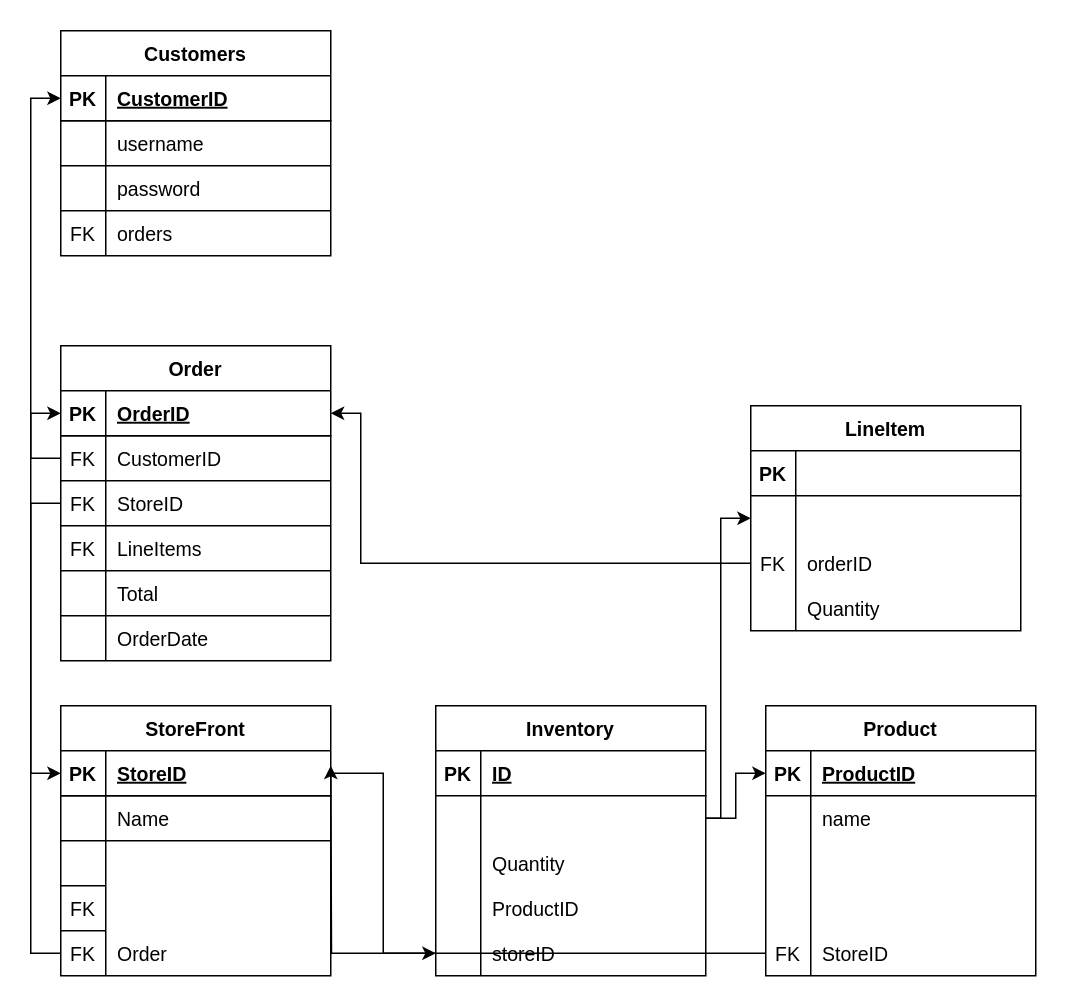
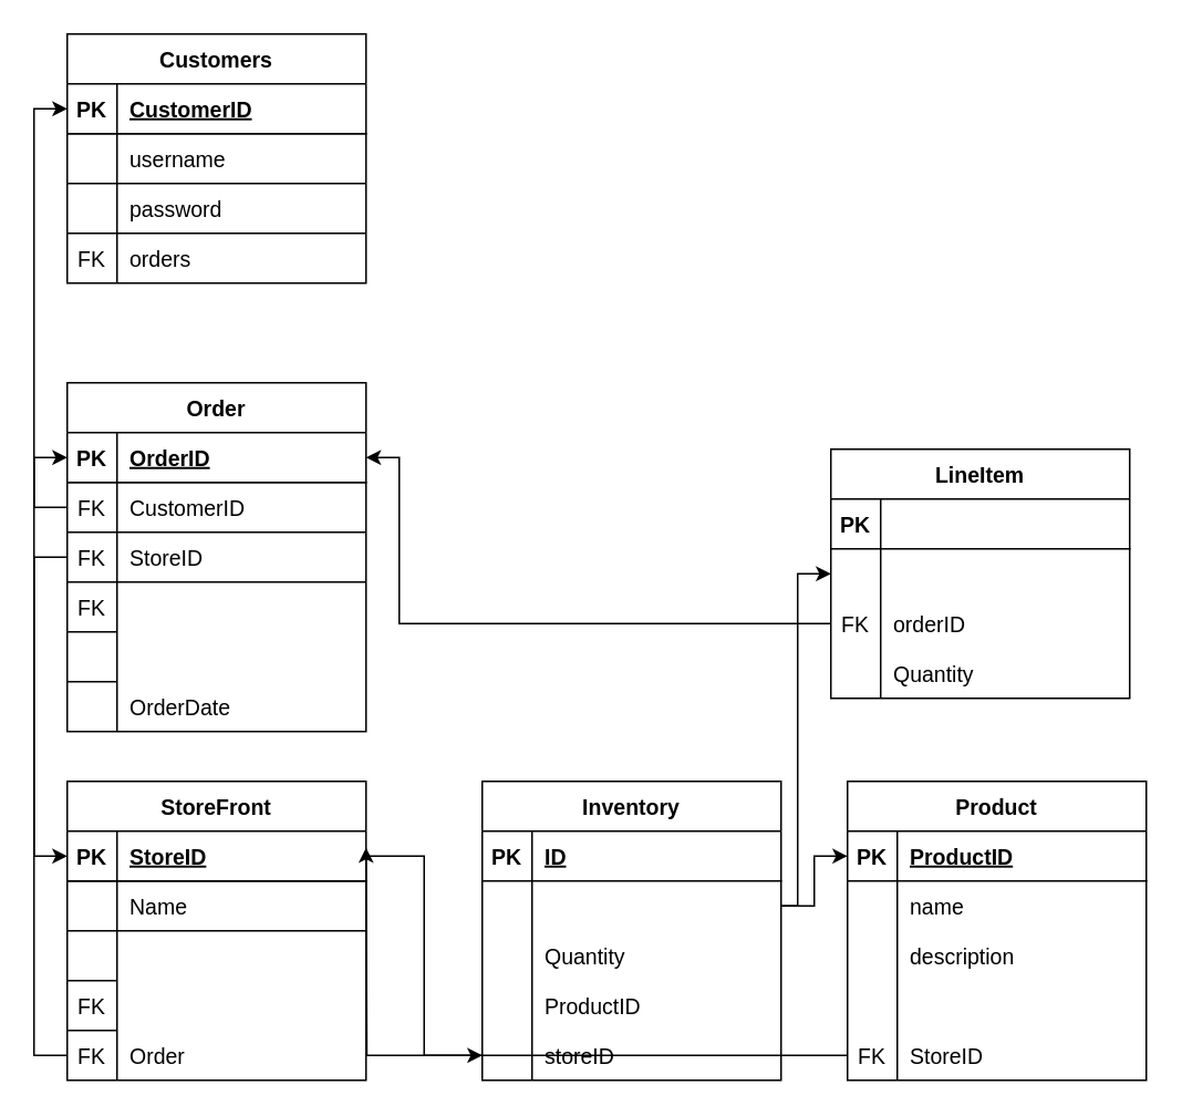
- <mxCell id="28" value="LineItems" style="shape=partialRectangle;connectable=0;fillColor=none;top=0;left=0;bottom=0;right=0;align=left;spacingLeft=6;overflow=hidden;fontSize=13;" parent="26" vertex="1"><mxGeometry x="30" width="150" height="30" as="geometry"><mxRectangle width="150" height="30" as="alternateBounds" /></mxGeometry></mxCell>
- <mxCell id="31" value="Total" style="shape=partialRectangle;connectable=0;fillColor=none;top=0;left=0;bottom=0;right=0;align=left;spacingLeft=6;overflow=hidden;fontSize=13;" parent="29" vertex="1"><mxGeometry x="30" width="150" height="30" as="geometry"><mxRectangle width="150" height="30" as="alternateBounds" /></mxGeometry></mxCell>
+ <mxCell id="73" value="description" style="shape=partialRectangle;connectable=0;fillColor=none;top=0;left=0;bottom=0;right=0;align=left;spacingLeft=6;overflow=hidden;fontSize=13;" parent="71" vertex="1"><mxGeometry x="30" width="150" height="30" as="geometry"><mxRectangle width="150" height="30" as="alternateBounds" /></mxGeometry></mxCell>
